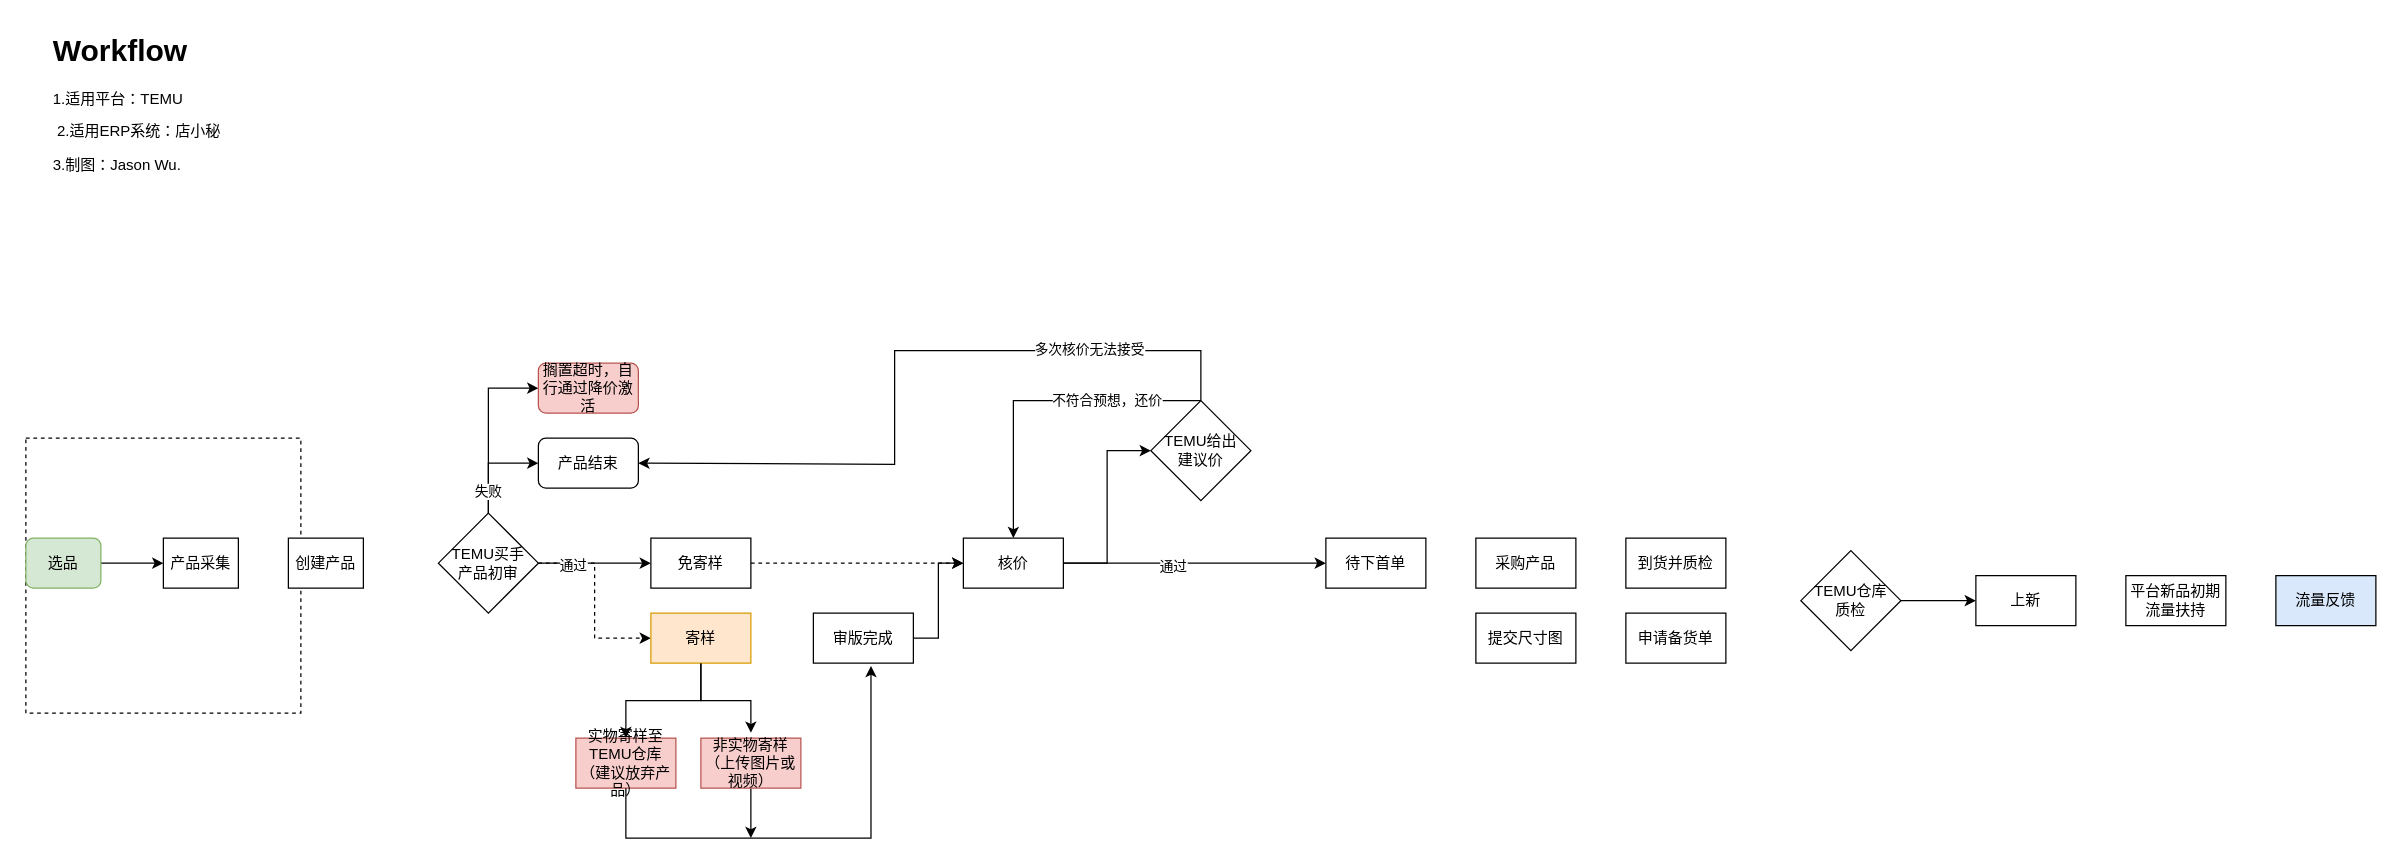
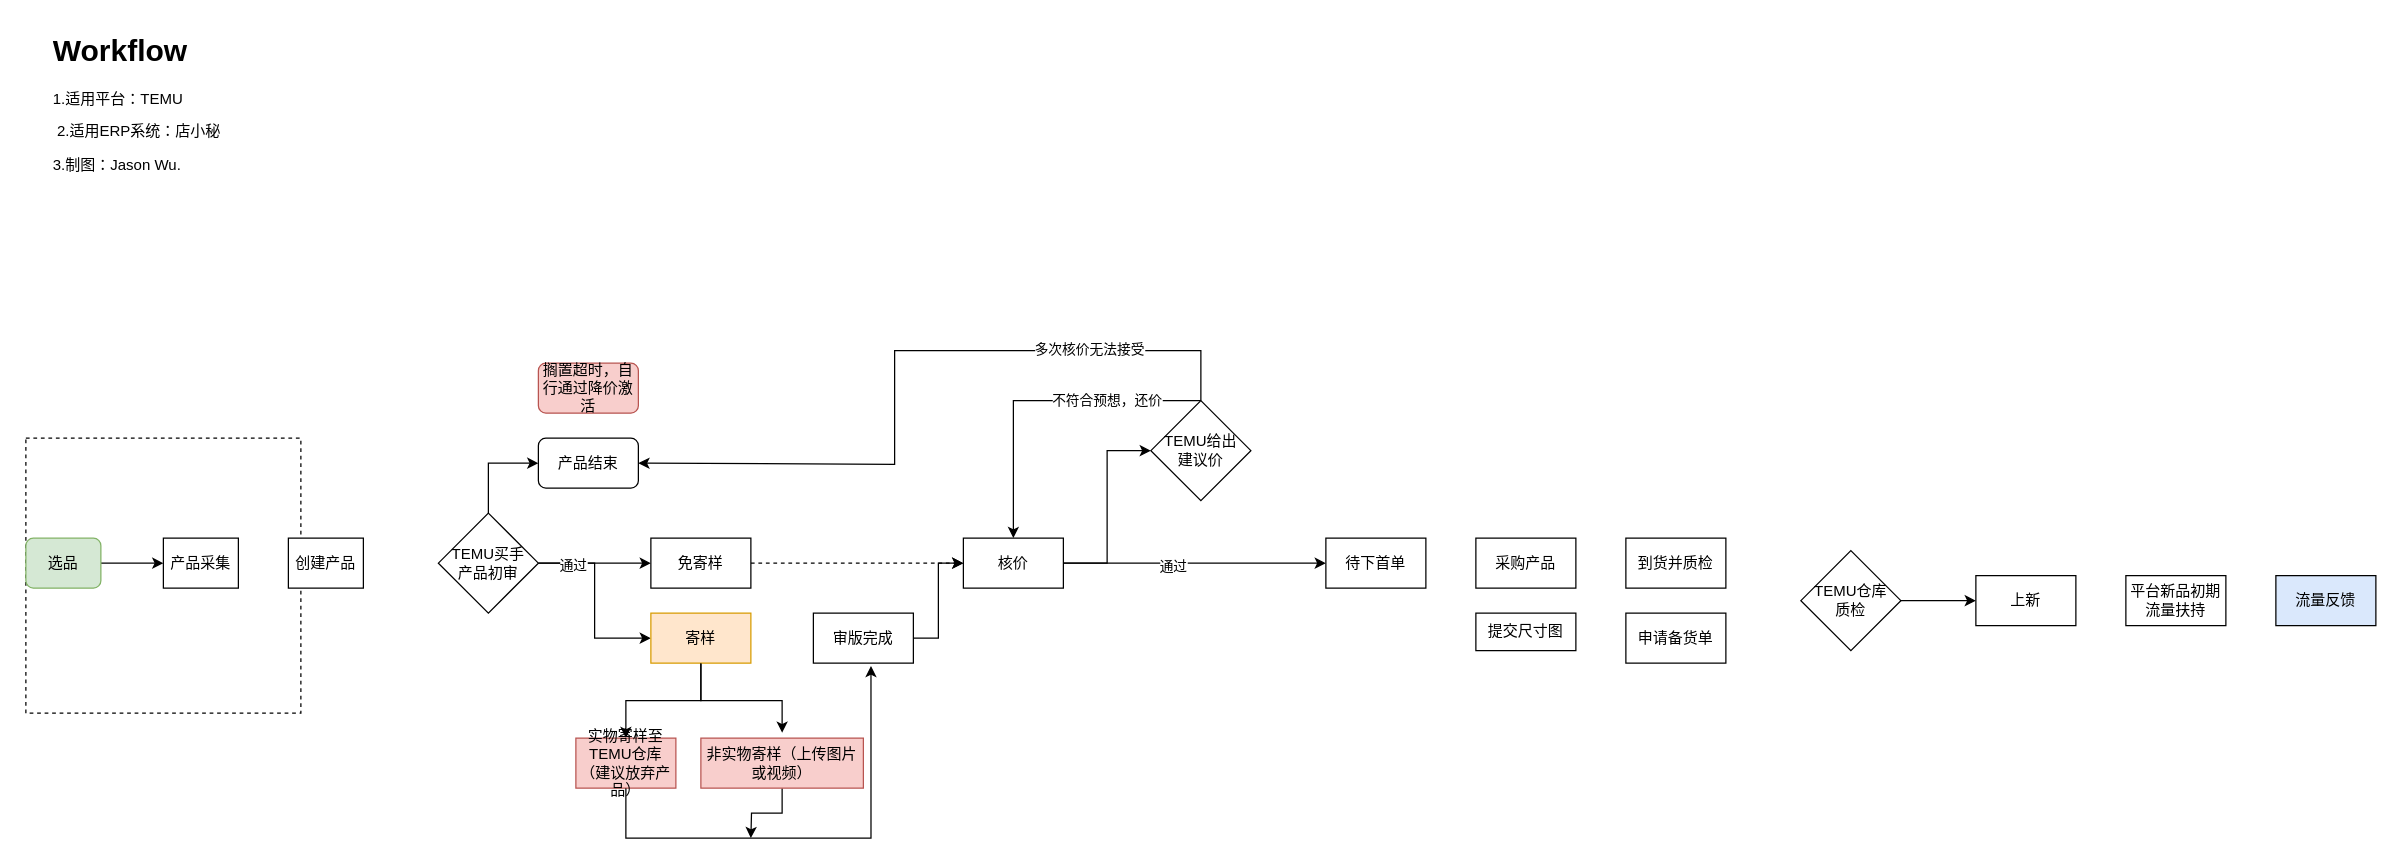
- <mxCell id="7" style="edgeStyle=orthogonalEdgeStyle;rounded=0;orthogonalLoop=1;jettySize=auto;html=1;exitX=0.5;exitY=0;exitDx=0;exitDy=0;entryX=0;entryY=0.5;entryDx=0;entryDy=0;" parent="1" source="12" target="16" edge="1"><mxGeometry relative="1" as="geometry" /></mxCell>
- <mxCell id="8" value="失败" style="edgeLabel;html=1;align=center;verticalAlign=middle;resizable=0;points=[];" parent="7" vertex="1" connectable="0"><mxGeometry x="-0.737" y="1" relative="1" as="geometry"><mxPoint as="offset" /></mxGeometry></mxCell>
- <mxCell id="10" style="edgeStyle=orthogonalEdgeStyle;rounded=0;orthogonalLoop=1;jettySize=auto;html=1;entryX=0;entryY=0.5;entryDx=0;entryDy=0;dashed=1;" parent="1" source="12" target="20" edge="1"><mxGeometry relative="1" as="geometry" /></mxCell>
+ <mxCell id="10" style="edgeStyle=orthogonalEdgeStyle;rounded=0;orthogonalLoop=1;jettySize=auto;html=1;entryX=0;entryY=0.5;entryDx=0;entryDy=0;" parent="1" source="12" target="20" edge="1"><mxGeometry relative="1" as="geometry" /></mxCell>
- <mxCell id="40" value="提交尺寸图" style="rounded=0;whiteSpace=wrap;html=1;" parent="1" vertex="1"><mxGeometry x="1180" y="490" width="80" height="40" as="geometry" /></mxCell>
+ <mxCell id="40" value="提交尺寸图" style="rounded=0;whiteSpace=wrap;html=1;" parent="1" vertex="1"><mxGeometry x="1180" y="490" width="80" height="30" as="geometry" /></mxCell>
- <mxCell id="22" value="非实物寄样（上传图片或视频）" style="rounded=0;whiteSpace=wrap;html=1;fillColor=#f8cecc;strokeColor=#b85450;" parent="1" vertex="1"><mxGeometry x="560" y="590" width="80" height="40" as="geometry" /></mxCell>
+ <mxCell id="22" value="非实物寄样（上传图片或视频）" style="rounded=0;whiteSpace=wrap;html=1;fillColor=#f8cecc;strokeColor=#b85450;" parent="1" vertex="1"><mxGeometry x="560" y="590" width="130" height="40" as="geometry" /></mxCell>
